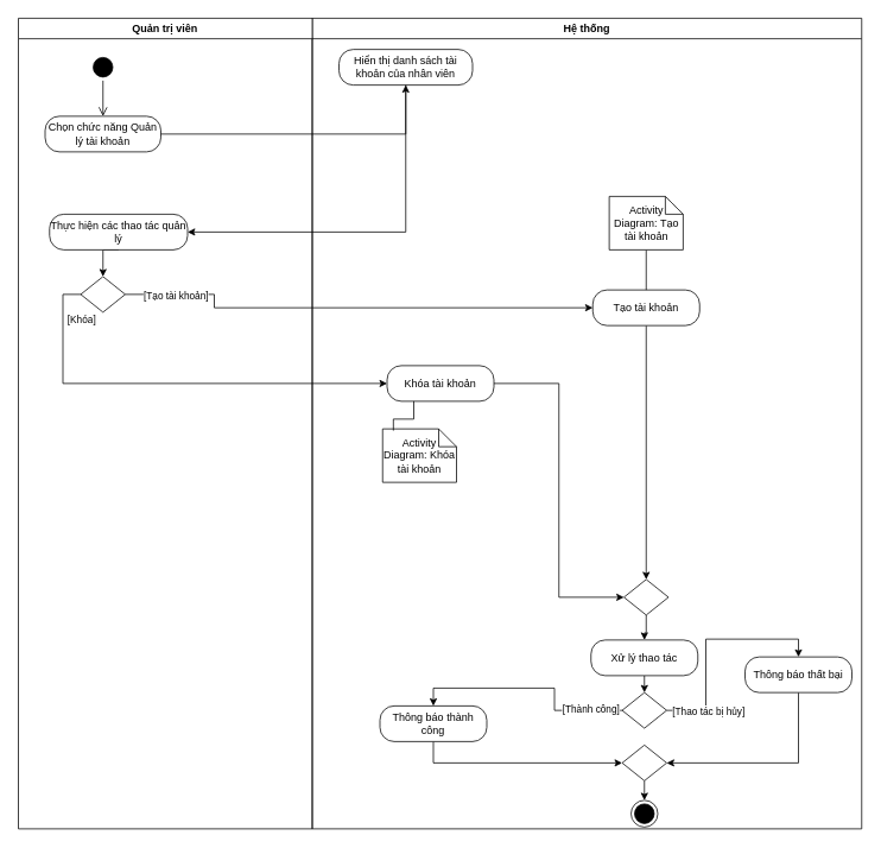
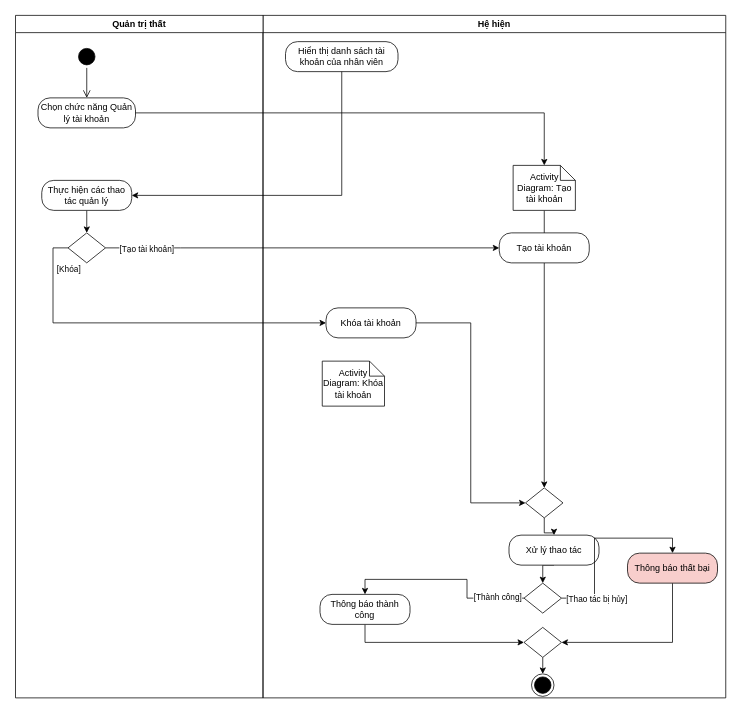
- <mxCell id="28" value="Quản trị viên" style="swimlane;startSize=23;" parent="1" vertex="1"><mxGeometry x="20" y="20" width="330" height="910" as="geometry" /></mxCell>
+ <mxCell id="28" value="Quản trị thất" style="swimlane;startSize=23;" parent="1" vertex="1"><mxGeometry x="20" y="20" width="330" height="910" as="geometry" /></mxCell>
- <mxCell id="2" value="Hệ thống" style="swimlane;startSize=23;" parent="1" vertex="1"><mxGeometry x="350" y="20" width="617" height="910" as="geometry" /></mxCell>
+ <mxCell id="2" value="Hệ hiện" style="swimlane;startSize=23;" parent="1" vertex="1"><mxGeometry x="350" y="20" width="617" height="910" as="geometry" /></mxCell>
- <mxCell id="35" style="edgeStyle=orthogonalEdgeStyle;rounded=0;orthogonalLoop=1;jettySize=auto;html=1;exitX=1;exitY=0.5;exitDx=0;exitDy=0;" parent="1" source="29" target="3" edge="1"><mxGeometry relative="1" as="geometry" /></mxCell>
+ <mxCell id="35" style="edgeStyle=orthogonalEdgeStyle;rounded=0;orthogonalLoop=1;jettySize=auto;html=1;exitX=1;exitY=0.5;exitDx=0;exitDy=0;" parent="1" source="29" target="14" edge="1"><mxGeometry relative="1" as="geometry" /></mxCell>
- <mxCell id="33" value="Thực hiện các thao tác quản lý" style="rounded=1;whiteSpace=wrap;html=1;arcSize=40;fontColor=#000000;fillColor=#FFFFFF;strokeColor=#000000;" parent="28" vertex="1"><mxGeometry x="35" y="220" width="155" height="40" as="geometry" /></mxCell>
+ <mxCell id="33" value="Thực hiện các thao tác quản lý" style="rounded=1;whiteSpace=wrap;html=1;arcSize=40;fontColor=#000000;fillColor=#FFFFFF;strokeColor=#000000;" parent="28" vertex="1"><mxGeometry x="35" y="220" width="120" height="40" as="geometry" /></mxCell>
- <mxCell id="12" value="Tạo tài khoản" style="rounded=1;whiteSpace=wrap;html=1;arcSize=40;fontColor=#000000;fillColor=#FFFFFF;strokeColor=#000000;" parent="2" vertex="1"><mxGeometry x="315" y="305" width="120" height="40" as="geometry" /></mxCell>
+ <mxCell id="12" value="Tạo tài khoản" style="rounded=1;whiteSpace=wrap;html=1;arcSize=40;fontColor=#000000;fillColor=#FFFFFF;strokeColor=#000000;" parent="2" vertex="1"><mxGeometry x="315" y="290" width="120" height="40" as="geometry" /></mxCell>
- <mxCell id="18" style="edgeStyle=orthogonalEdgeStyle;rounded=0;orthogonalLoop=1;jettySize=auto;html=1;exitX=0.25;exitY=1;exitDx=0;exitDy=0;entryX=0.146;entryY=0.032;entryDx=0;entryDy=0;entryPerimeter=0;endArrow=none;startFill=0;" parent="2" source="16" target="17" edge="1"><mxGeometry relative="1" as="geometry" /></mxCell>
- <mxCell id="8" value="Xử lý thao tác" style="rounded=1;whiteSpace=wrap;html=1;arcSize=40;fontColor=#000000;fillColor=#FFFFFF;strokeColor=#000000;" parent="2" vertex="1"><mxGeometry x="313" y="698" width="120" height="40" as="geometry" /></mxCell>
+ <mxCell id="8" value="Xử lý thao tác" style="rounded=1;whiteSpace=wrap;html=1;arcSize=40;fontColor=#000000;fillColor=#FFFFFF;strokeColor=#000000;" parent="2" vertex="1"><mxGeometry x="328" y="693" width="120" height="40" as="geometry" /></mxCell>
- <mxCell id="25" value="Thông báo thất bại" style="rounded=1;whiteSpace=wrap;html=1;arcSize=40;fontColor=#000000;fillColor=#FFFFFF;strokeColor=#000000;" parent="2" vertex="1"><mxGeometry x="486" y="717" width="120" height="40" as="geometry" /></mxCell>
+ <mxCell id="25" value="Thông báo thất bại" style="rounded=1;whiteSpace=wrap;html=1;arcSize=40;fontColor=#000000;fillColor=#f8cecc;strokeColor=#000000;" parent="2" vertex="1"><mxGeometry x="486" y="717" width="120" height="40" as="geometry" /></mxCell>
